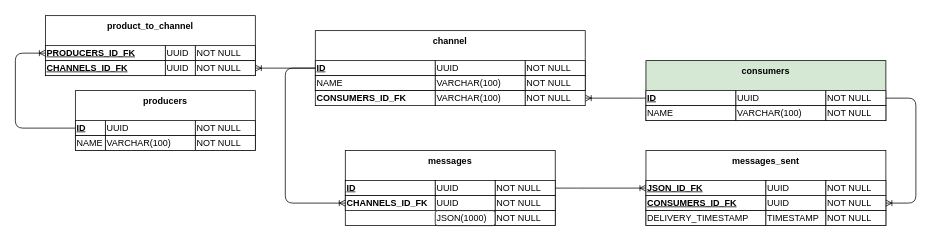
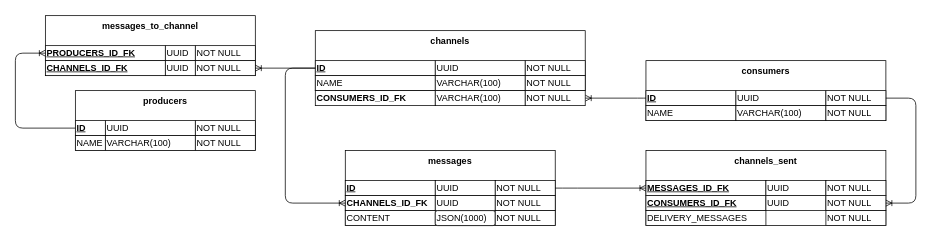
- <mxCell id="46" value="product_to_channel" style="rounded=0;whiteSpace=wrap;html=1;fontStyle=1;verticalAlign=top;" parent="1" vertex="1"><mxGeometry x="60" y="20" width="280" height="80" as="geometry" /></mxCell>
+ <mxCell id="46" value="messages_to_channel" style="rounded=0;whiteSpace=wrap;html=1;fontStyle=1;verticalAlign=top;" parent="1" vertex="1"><mxGeometry x="60" y="20" width="280" height="80" as="geometry" /></mxCell>
- <mxCell id="2" value="channel" style="rounded=0;whiteSpace=wrap;html=1;fontStyle=1;verticalAlign=top;" parent="1" vertex="1"><mxGeometry x="420" y="40" width="360" height="80" as="geometry" /></mxCell>
+ <mxCell id="2" value="channels" style="rounded=0;whiteSpace=wrap;html=1;fontStyle=1;verticalAlign=top;" parent="1" vertex="1"><mxGeometry x="420" y="40" width="360" height="80" as="geometry" /></mxCell>
- <mxCell id="16" value="consumers" style="rounded=0;whiteSpace=wrap;html=1;fontStyle=1;verticalAlign=top;fillColor=#d5e8d4;" parent="1" vertex="1"><mxGeometry x="861" y="80" width="320" height="80" as="geometry" /></mxCell>
+ <mxCell id="16" value="consumers" style="rounded=0;whiteSpace=wrap;html=1;fontStyle=1;verticalAlign=top;" parent="1" vertex="1"><mxGeometry x="861" y="80" width="320" height="80" as="geometry" /></mxCell>
- <mxCell id="31" value="messages_sent" style="rounded=0;whiteSpace=wrap;html=1;fontStyle=1;verticalAlign=top;" parent="1" vertex="1"><mxGeometry x="861" y="200" width="320" height="100" as="geometry" /></mxCell>
+ <mxCell id="31" value="channels_sent" style="rounded=0;whiteSpace=wrap;html=1;fontStyle=1;verticalAlign=top;" parent="1" vertex="1"><mxGeometry x="861" y="200" width="320" height="100" as="geometry" /></mxCell>
- <mxCell id="36" value="JSON_ID_FK" style="rounded=0;whiteSpace=wrap;html=1;align=left;fontStyle=5" parent="1" vertex="1"><mxGeometry x="861" y="240" width="160" height="20" as="geometry" /></mxCell>
+ <mxCell id="36" value="MESSAGES_ID_FK" style="rounded=0;whiteSpace=wrap;html=1;align=left;fontStyle=5" parent="1" vertex="1"><mxGeometry x="861" y="240" width="160" height="20" as="geometry" /></mxCell>
+ <mxCell id="43" value="CONTENT" style="rounded=0;whiteSpace=wrap;html=1;align=left;fontStyle=0" parent="1" vertex="1"><mxGeometry x="460" y="280" width="120" height="20" as="geometry" /></mxCell>
- <mxCell id="40" value="DELIVERY_TIMESTAMP" style="rounded=0;whiteSpace=wrap;html=1;align=left;fontStyle=0" parent="1" vertex="1"><mxGeometry x="861" y="280" width="160" height="20" as="geometry" /></mxCell>
+ <mxCell id="40" value="DELIVERY_MESSAGES" style="rounded=0;whiteSpace=wrap;html=1;align=left;fontStyle=0" parent="1" vertex="1"><mxGeometry x="861" y="280" width="160" height="20" as="geometry" /></mxCell>
- <mxCell id="41" value="TIMESTAMP" style="rounded=0;whiteSpace=wrap;html=1;align=left;" parent="1" vertex="1"><mxGeometry x="1021" y="280" width="80" height="20" as="geometry" /></mxCell>
